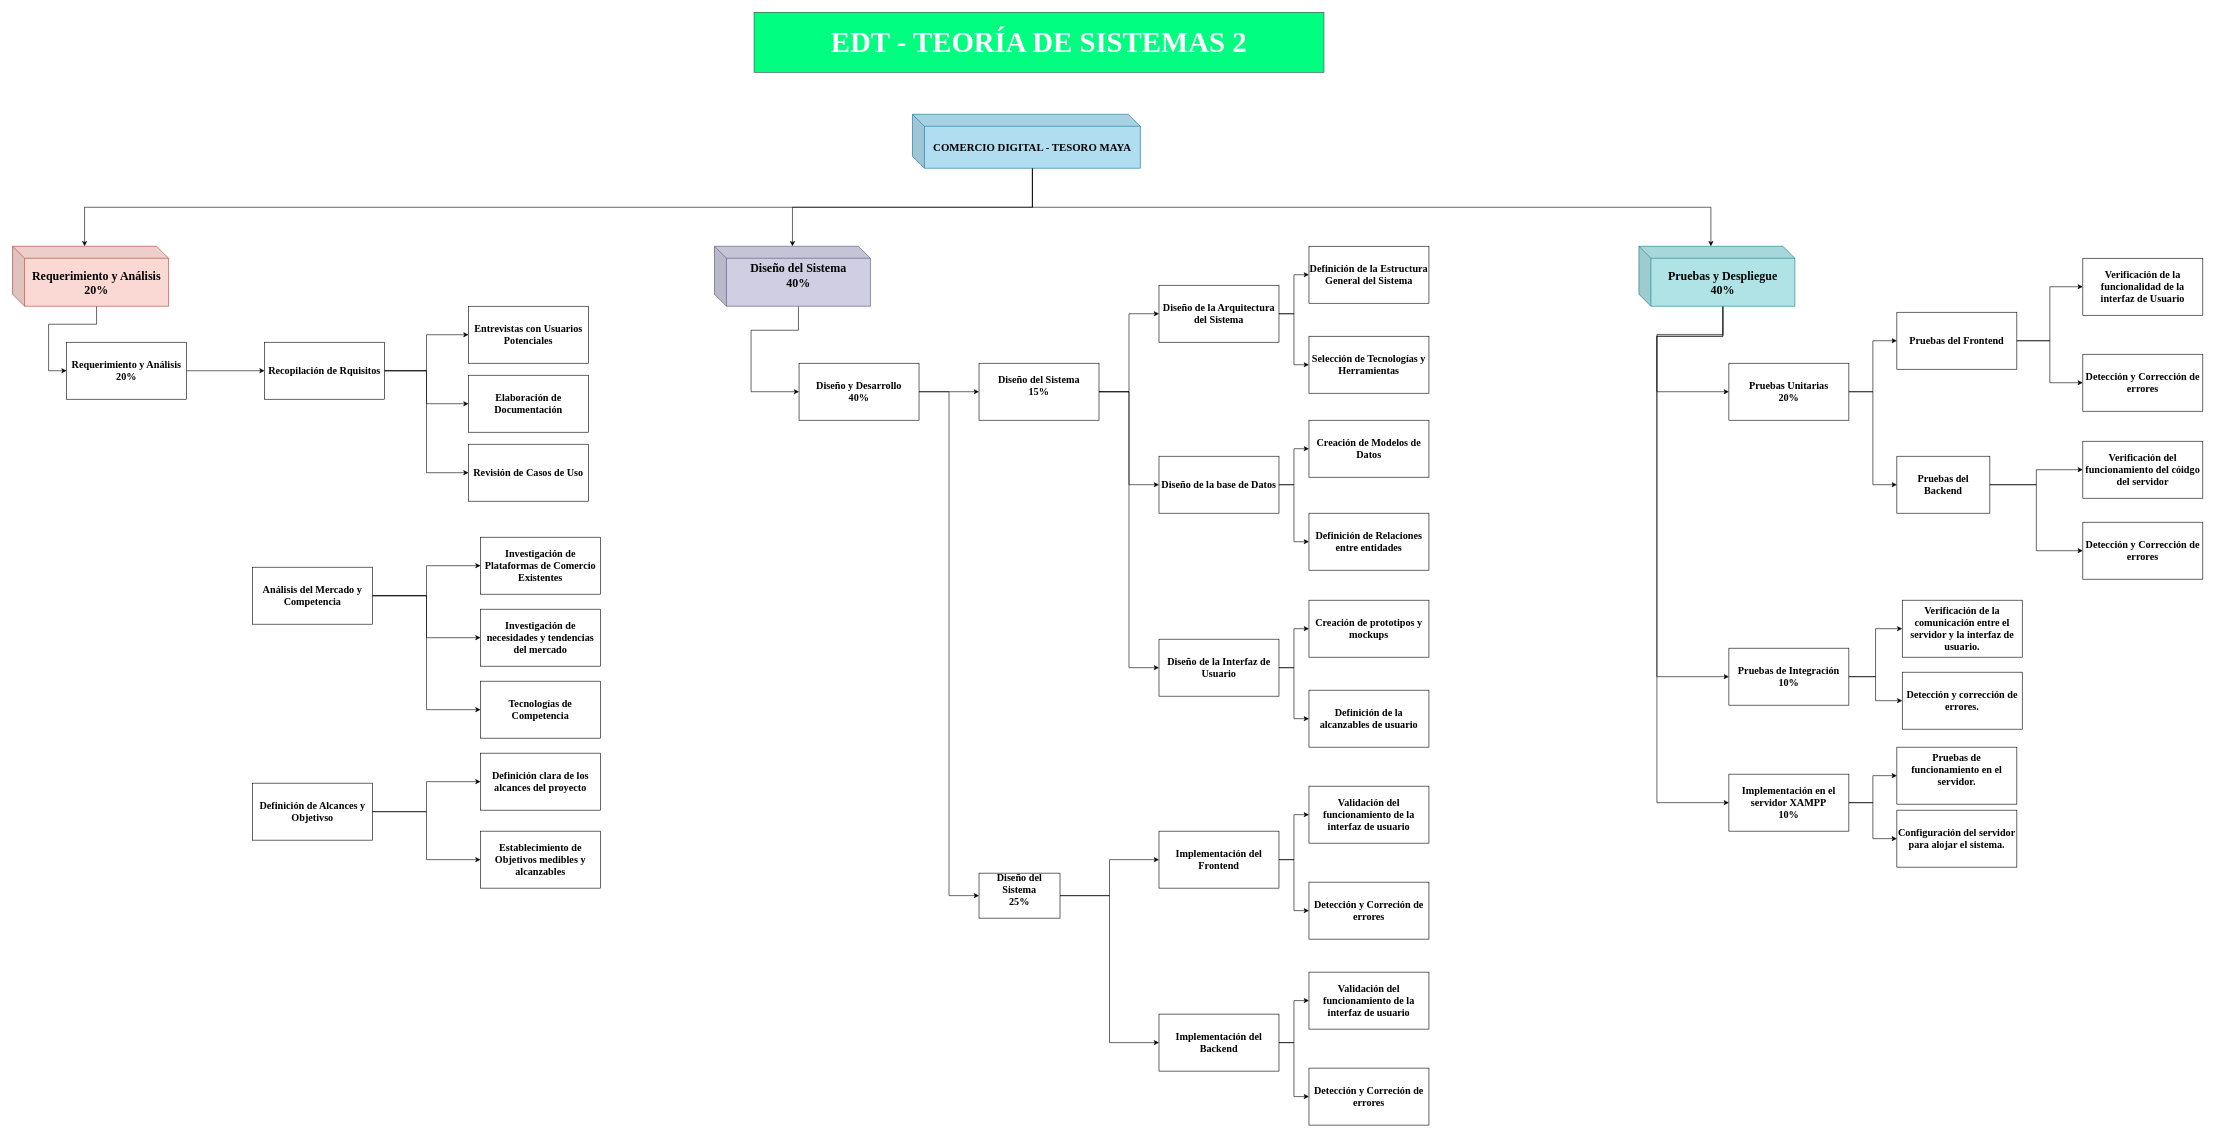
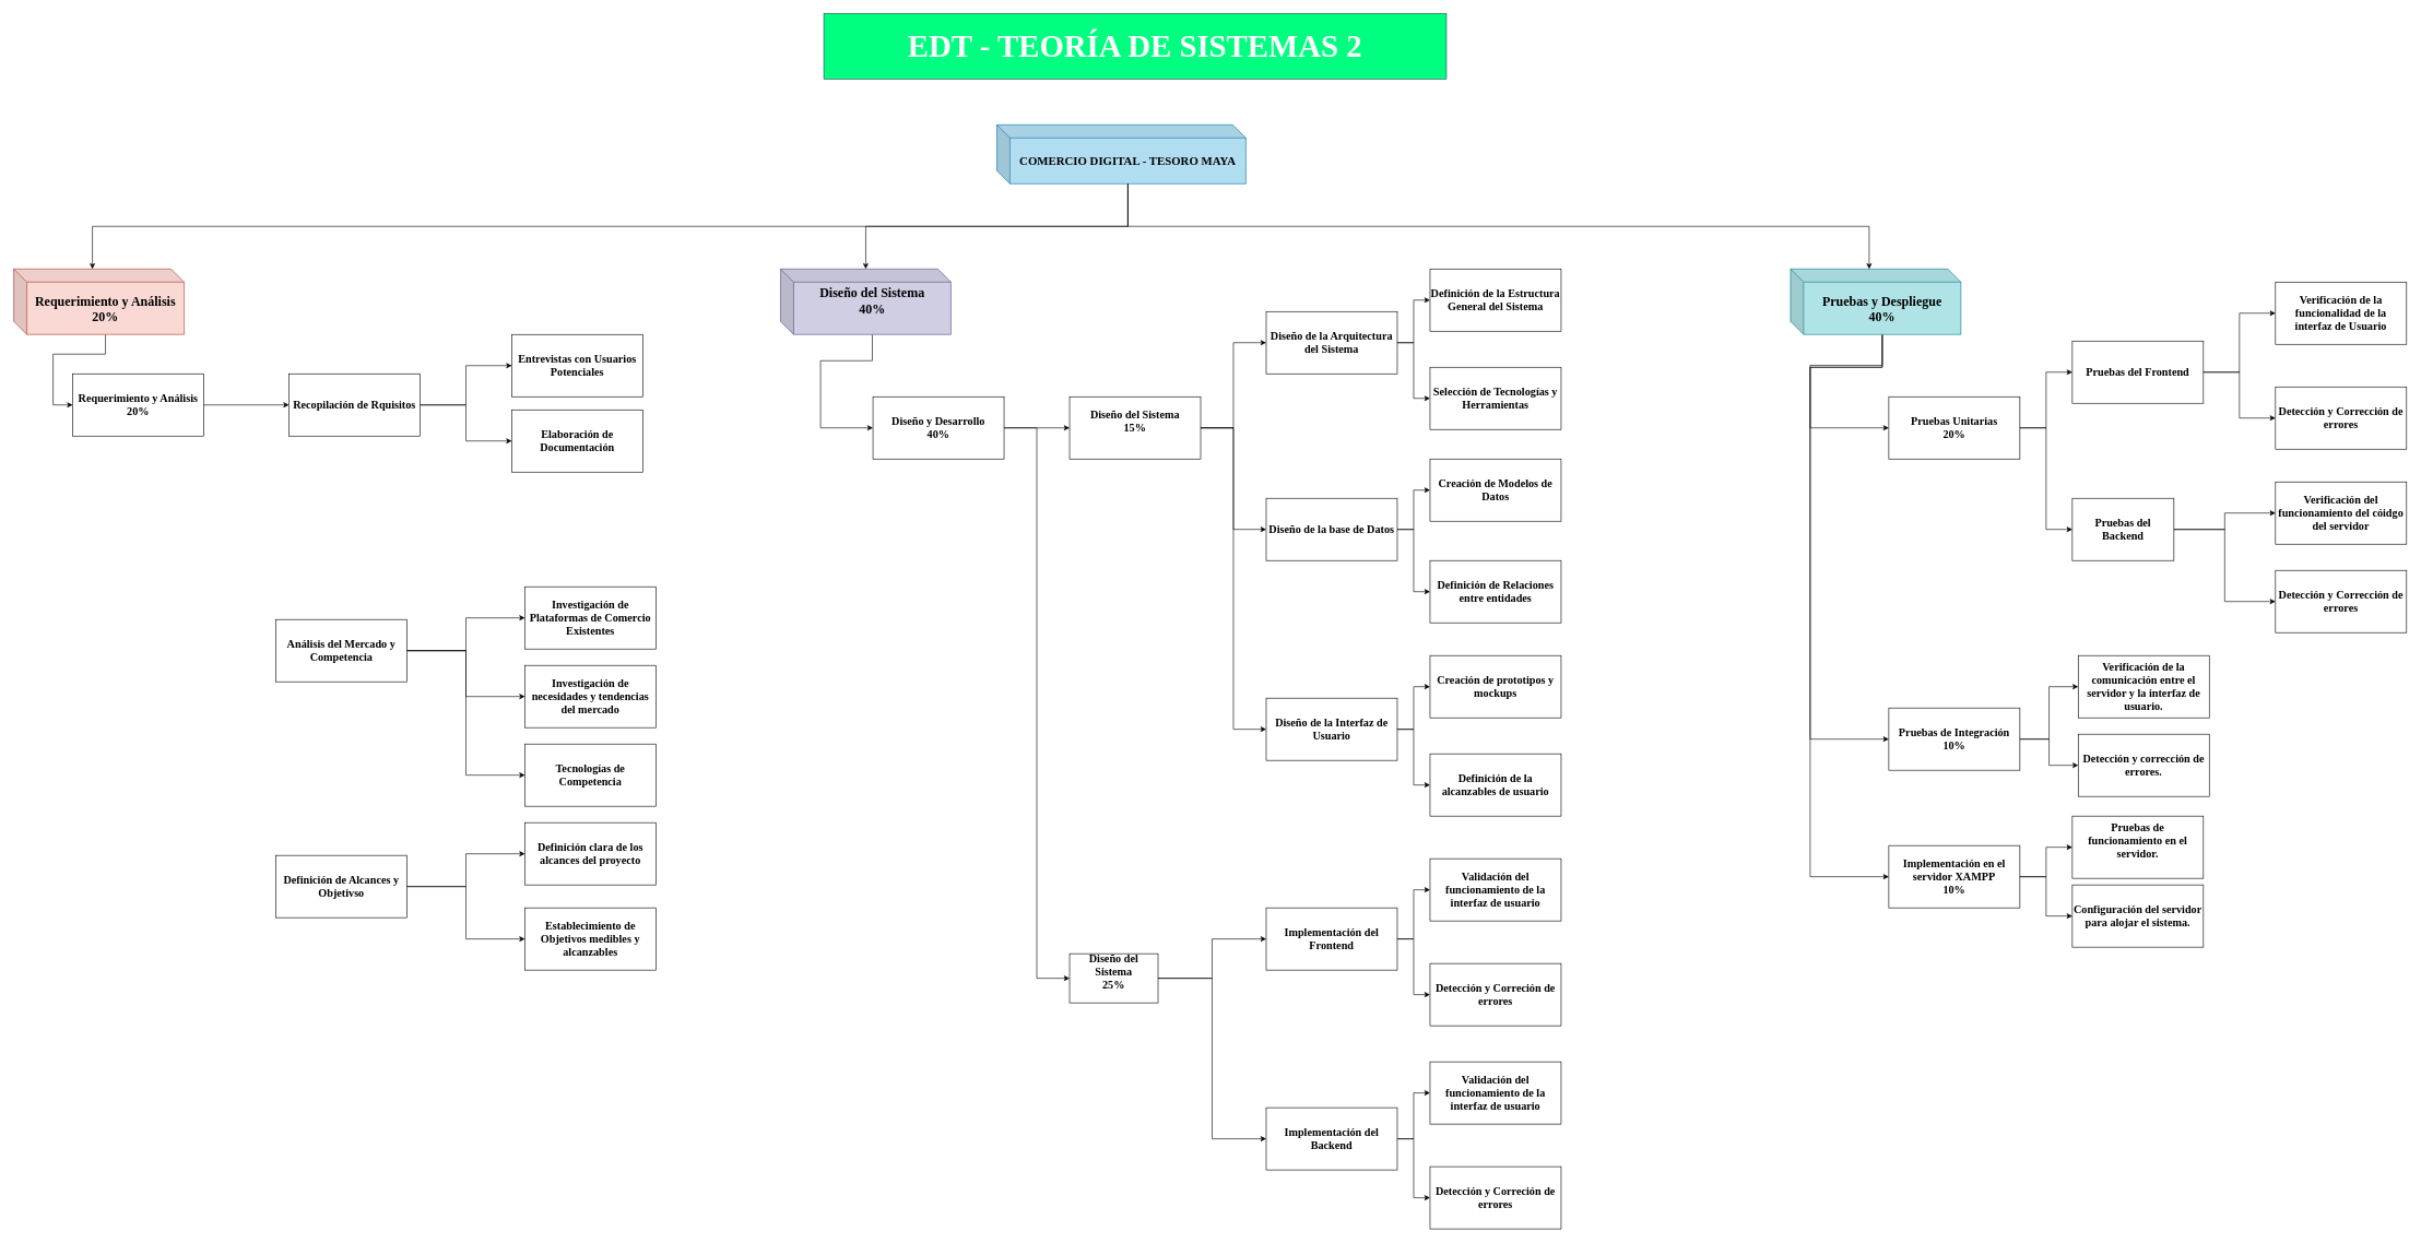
- <mxCell id="88" style="edgeStyle=orthogonalEdgeStyle;rounded=0;orthogonalLoop=1;jettySize=auto;html=1;exitX=1;exitY=0.5;exitDx=0;exitDy=0;entryX=0;entryY=0.5;entryDx=0;entryDy=0;" parent="1" source="89" target="33" edge="1"><mxGeometry relative="1" as="geometry" /></mxCell>
- <mxCell id="33" value="Revisión de Casos de Uso" style="rounded=0;whiteSpace=wrap;html=1;fillColor=none;fontStyle=1;fontSize=17;fontFamily=Comic Sans MS;" parent="1" vertex="1"><mxGeometry x="780" y="740" width="200" height="95" as="geometry" /></mxCell>
